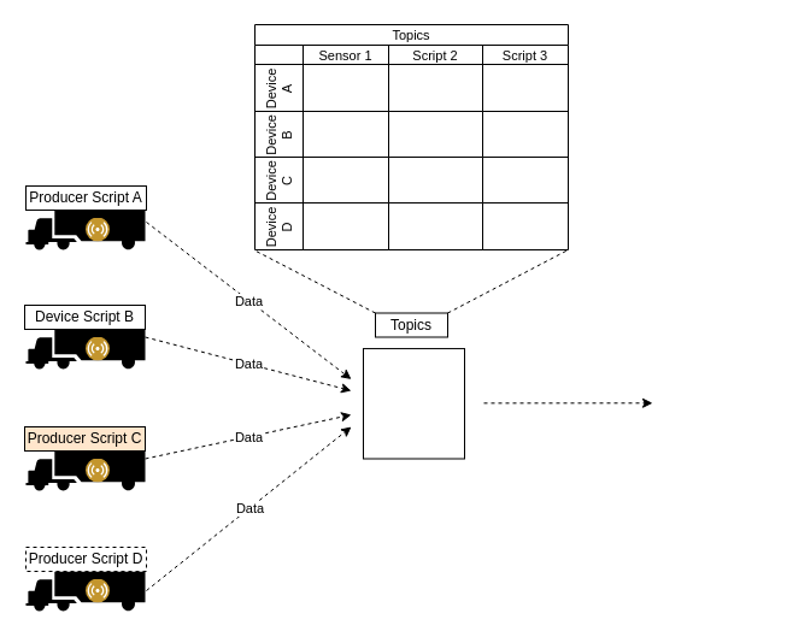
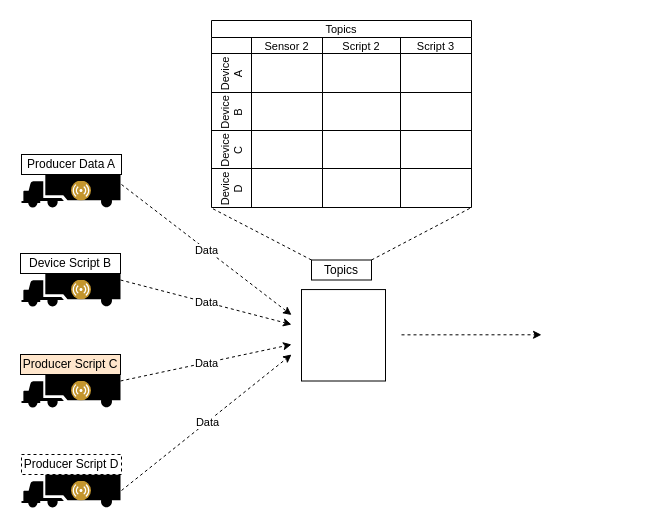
- <mxCell id="26" value="Sensor 1" style="swimlane;swimlaneHead=0;swimlaneBody=0;fontStyle=0;strokeColor=inherit;connectable=0;fillColor=none;startSize=20;collapsible=0;recursiveResize=0;expand=0;fontSize=11;shadow=0;" vertex="1" parent="25"><mxGeometry x="40" width="71" height="16" as="geometry"><mxRectangle width="71" height="16" as="alternateBounds" /></mxGeometry></mxCell>
+ <mxCell id="26" value="Sensor 2" style="swimlane;swimlaneHead=0;swimlaneBody=0;fontStyle=0;strokeColor=inherit;connectable=0;fillColor=none;startSize=20;collapsible=0;recursiveResize=0;expand=0;fontSize=11;shadow=0;" vertex="1" parent="25"><mxGeometry x="40" width="71" height="16" as="geometry"><mxRectangle width="71" height="16" as="alternateBounds" /></mxGeometry></mxCell>
- <mxCell id="10" value="Producer Script A" style="rounded=0;whiteSpace=wrap;html=1;" vertex="1" parent="1"><mxGeometry x="21" y="154" width="100" height="20" as="geometry" /></mxCell>
+ <mxCell id="10" value="Producer Data A" style="rounded=0;whiteSpace=wrap;html=1;" vertex="1" parent="1"><mxGeometry x="21" y="154" width="100" height="20" as="geometry" /></mxCell>
